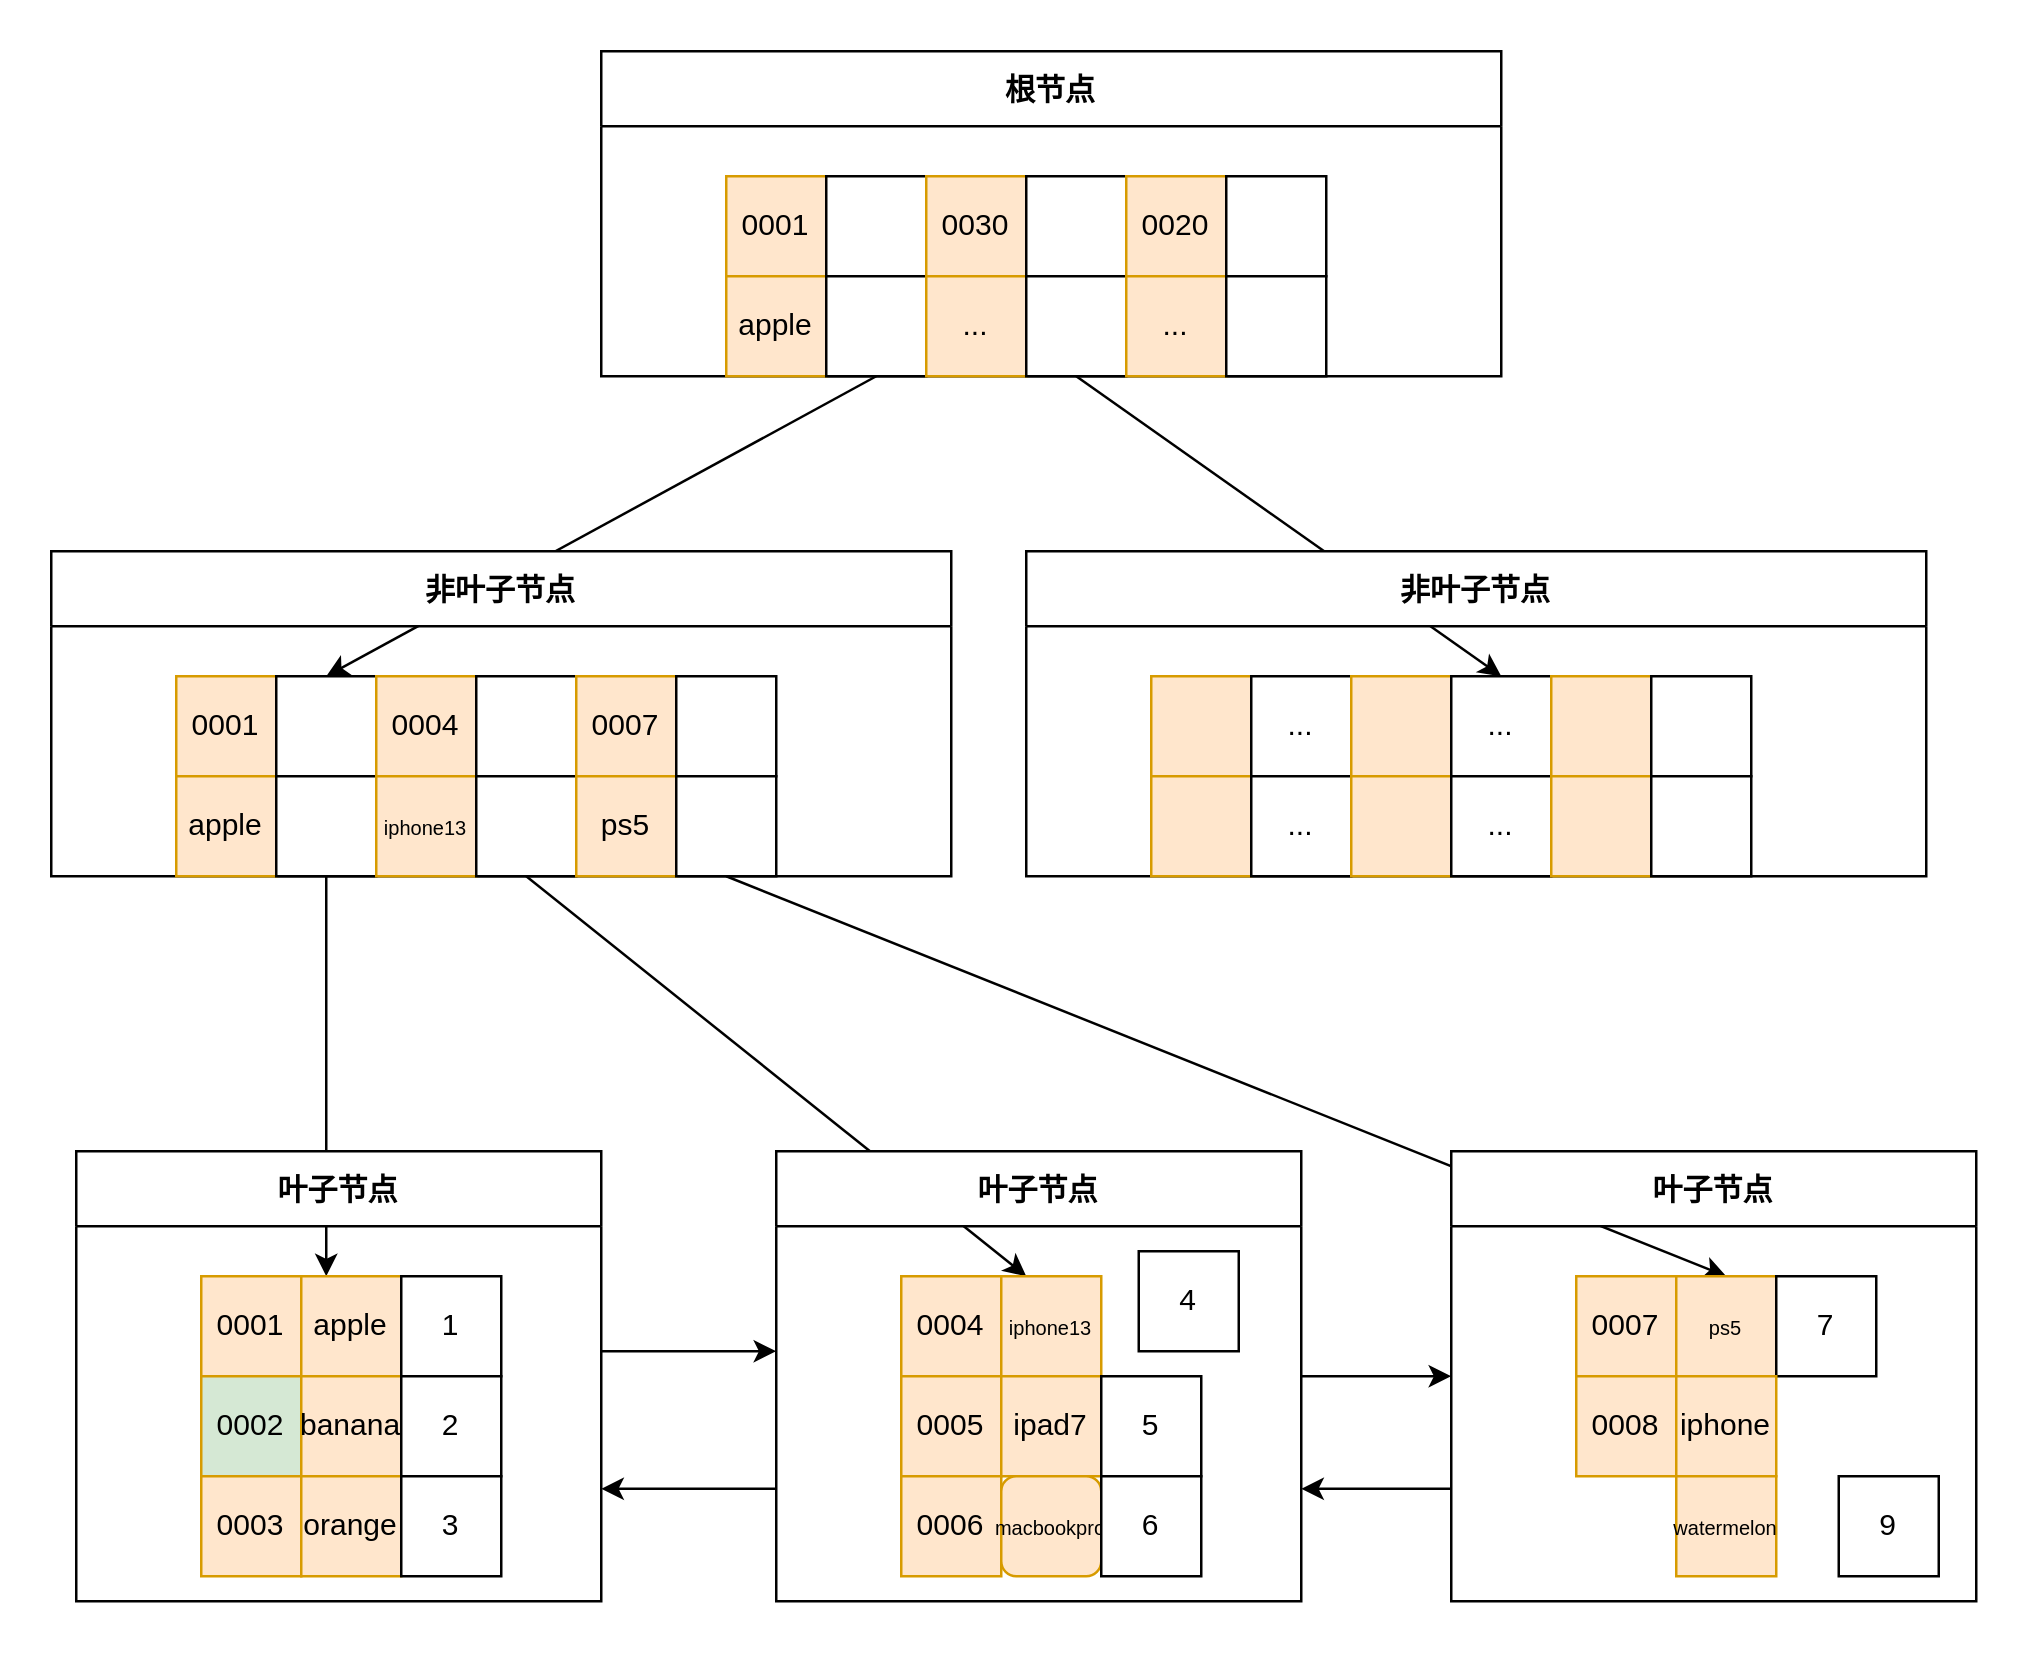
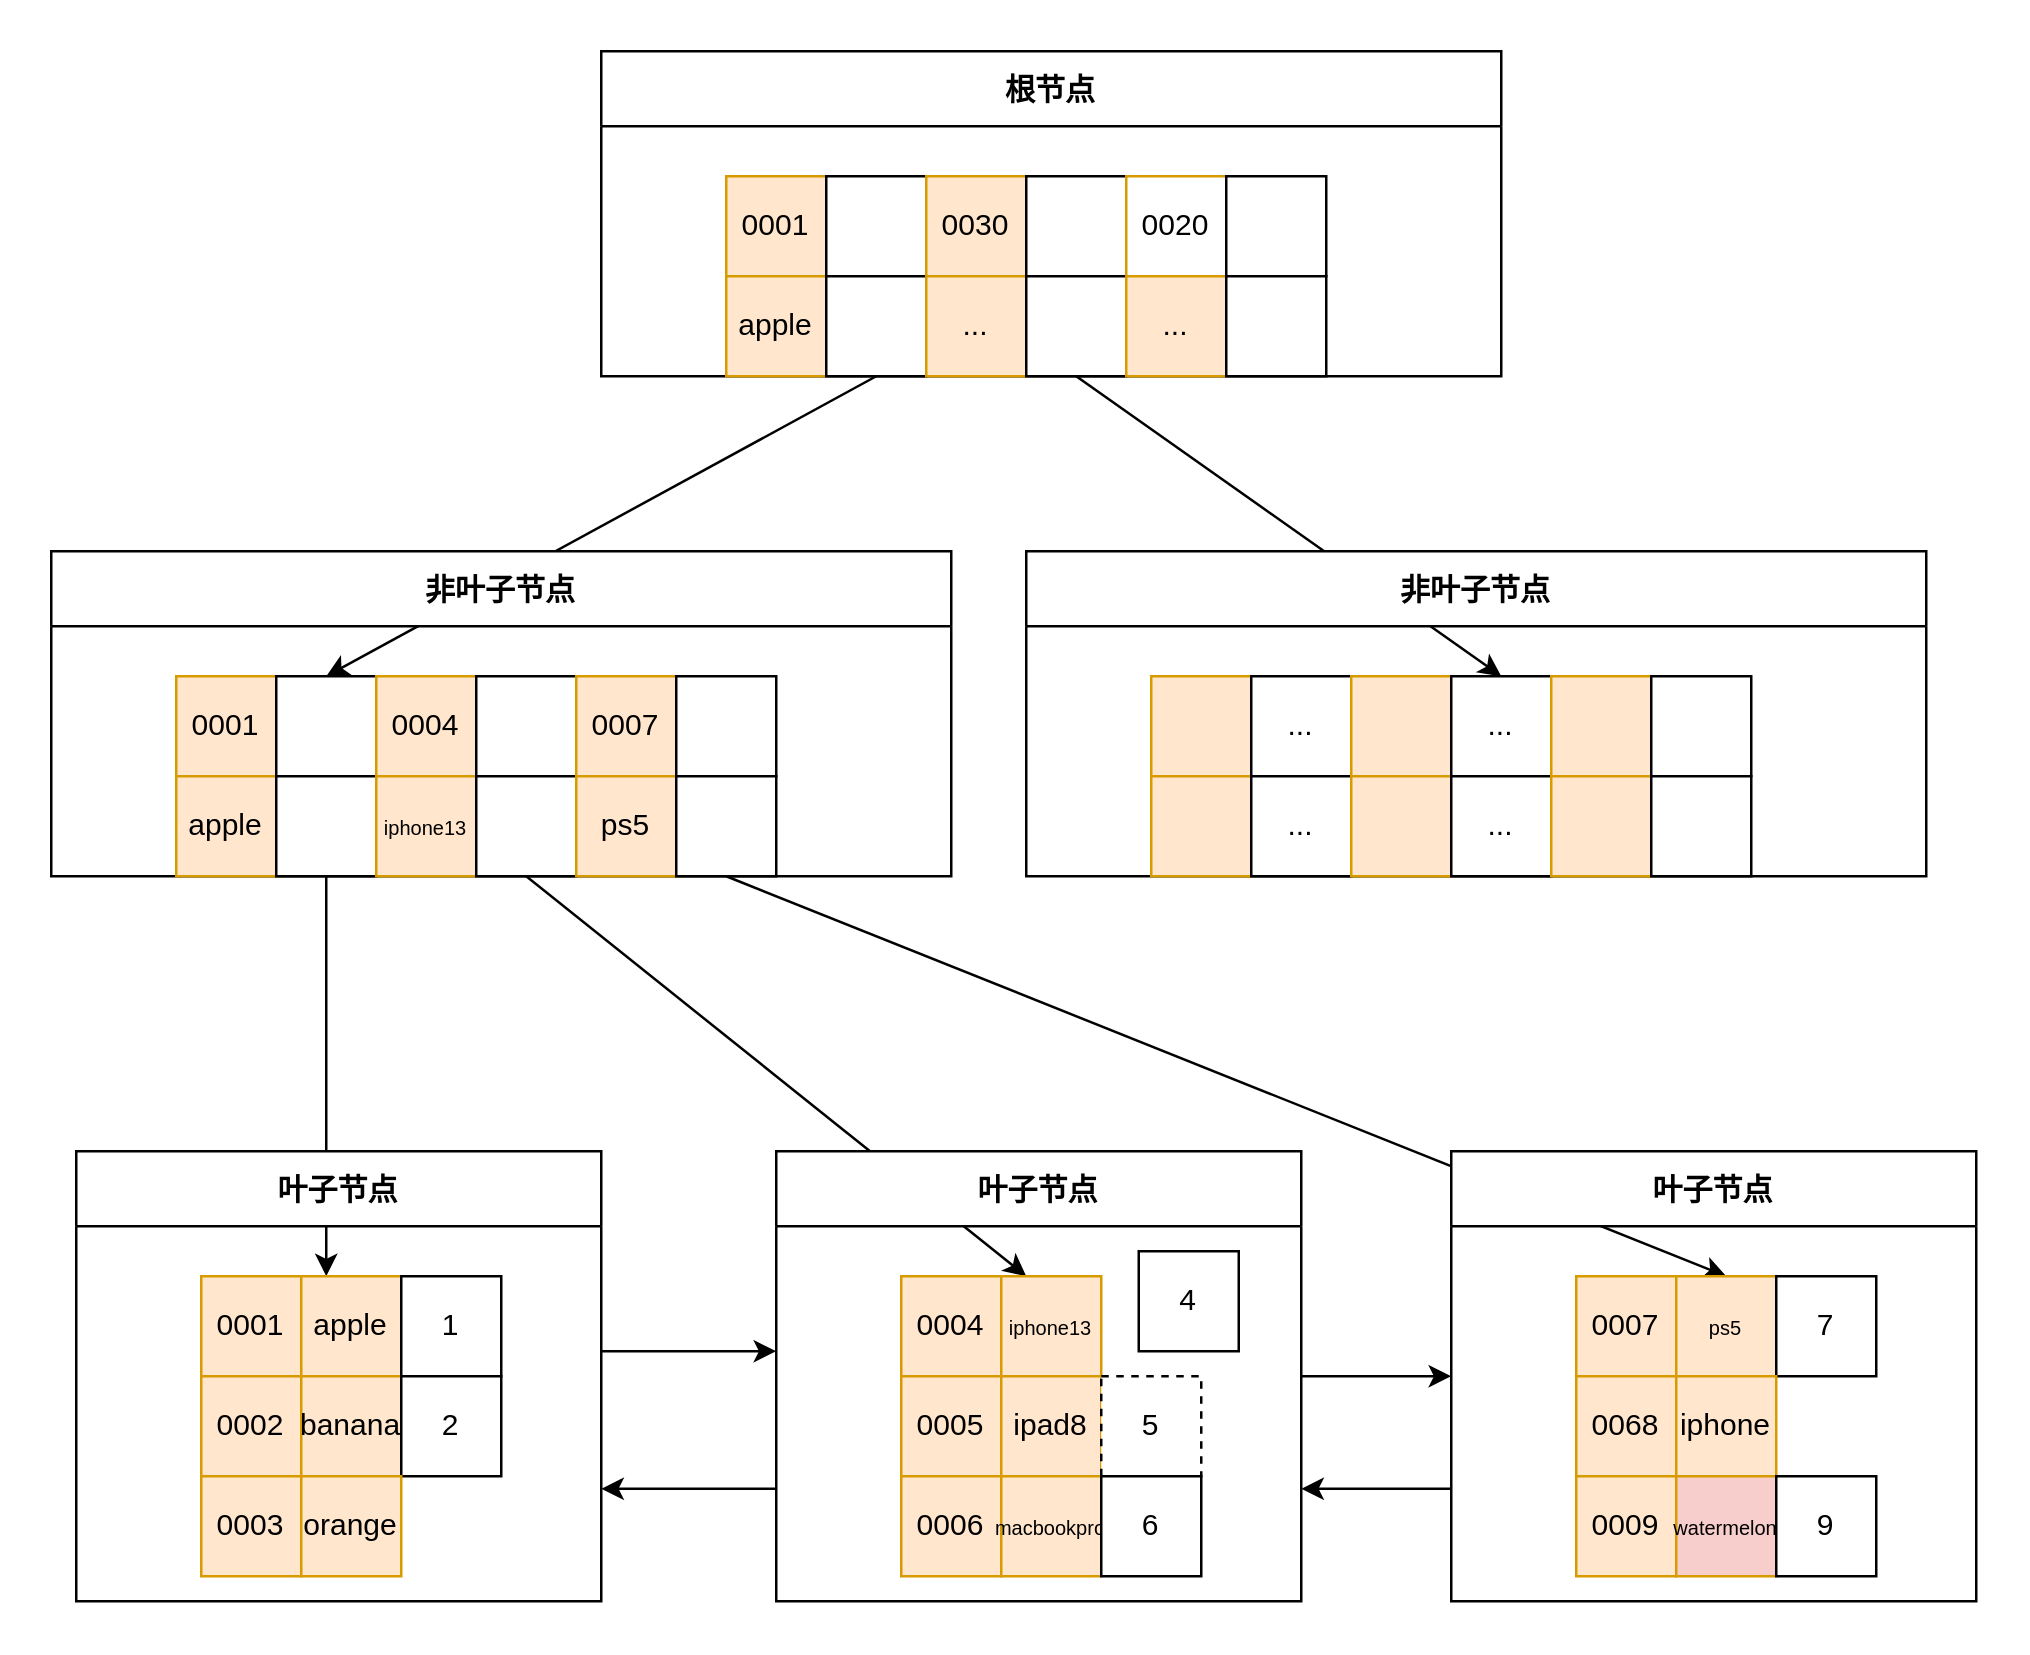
- <mxCell id="7" value="0020" style="whiteSpace=wrap;html=1;aspect=fixed;fillColor=#ffe6cc;strokeColor=#d79b00;" vertex="1" parent="2"><mxGeometry x="210" y="50" width="40" height="40" as="geometry" /></mxCell>
+ <mxCell id="7" value="0020" style="whiteSpace=wrap;html=1;aspect=fixed;fillColor=#ffffff;strokeColor=#d79b00;" vertex="1" parent="2"><mxGeometry x="210" y="50" width="40" height="40" as="geometry" /></mxCell>
- <mxCell id="50" value="0002" style="rounded=0;whiteSpace=wrap;html=1;fillColor=#d5e8d4;strokeColor=#d79b00;" vertex="1" parent="46"><mxGeometry x="50" y="90" width="40" height="40" as="geometry" /></mxCell>
+ <mxCell id="50" value="0002" style="rounded=0;whiteSpace=wrap;html=1;fillColor=#ffe6cc;strokeColor=#d79b00;" vertex="1" parent="46"><mxGeometry x="50" y="90" width="40" height="40" as="geometry" /></mxCell>
- <mxCell id="62" value="ipad7" style="whiteSpace=wrap;html=1;aspect=fixed;fillColor=#ffe6cc;strokeColor=#d79b00;" vertex="1" parent="57"><mxGeometry x="90" y="90" width="40" height="40" as="geometry" /></mxCell>
+ <mxCell id="62" value="ipad8" style="whiteSpace=wrap;html=1;aspect=fixed;fillColor=#ffe6cc;strokeColor=#d79b00;" vertex="1" parent="57"><mxGeometry x="90" y="90" width="40" height="40" as="geometry" /></mxCell>
- <mxCell id="63" value="5" style="whiteSpace=wrap;html=1;aspect=fixed;" vertex="1" parent="57"><mxGeometry x="130" y="90" width="40" height="40" as="geometry" /></mxCell>
+ <mxCell id="63" value="5" style="whiteSpace=wrap;html=1;aspect=fixed;dashed=1;" vertex="1" parent="57"><mxGeometry x="130" y="90" width="40" height="40" as="geometry" /></mxCell>
- <mxCell id="73" value="0008" style="rounded=0;whiteSpace=wrap;html=1;fillColor=#ffe6cc;strokeColor=#d79b00;" vertex="1" parent="69"><mxGeometry x="50" y="90" width="40" height="40" as="geometry" /></mxCell>
+ <mxCell id="73" value="0068" style="rounded=0;whiteSpace=wrap;html=1;fillColor=#ffe6cc;strokeColor=#d79b00;" vertex="1" parent="69"><mxGeometry x="50" y="90" width="40" height="40" as="geometry" /></mxCell>
- <mxCell id="55" value="3" style="whiteSpace=wrap;html=1;aspect=fixed;" vertex="1" parent="46"><mxGeometry x="130" y="130" width="40" height="40" as="geometry" /></mxCell>
- <mxCell id="65" value="&lt;font style=&quot;font-size: 8px;&quot;&gt;macbookpro&lt;/font&gt;" style="whiteSpace=wrap;html=1;aspect=fixed;fillColor=#ffe6cc;strokeColor=#d79b00;rounded=1;" vertex="1" parent="57"><mxGeometry x="90" y="130" width="40" height="40" as="geometry" /></mxCell>
+ <mxCell id="65" value="&lt;font style=&quot;font-size: 8px;&quot;&gt;macbookpro&lt;/font&gt;" style="whiteSpace=wrap;html=1;aspect=fixed;fillColor=#ffe6cc;strokeColor=#d79b00;" vertex="1" parent="57"><mxGeometry x="90" y="130" width="40" height="40" as="geometry" /></mxCell>
+ <mxCell id="75" value="0009" style="rounded=0;whiteSpace=wrap;html=1;fillColor=#ffe6cc;strokeColor=#d79b00;" vertex="1" parent="69"><mxGeometry x="50" y="130" width="40" height="40" as="geometry" /></mxCell>
- <mxCell id="76" value="&lt;font style=&quot;font-size: 8px;&quot;&gt;watermelon&lt;/font&gt;" style="whiteSpace=wrap;html=1;aspect=fixed;fillColor=#ffe6cc;strokeColor=#d79b00;" vertex="1" parent="69"><mxGeometry x="90" y="130" width="40" height="40" as="geometry" /></mxCell>
+ <mxCell id="76" value="&lt;font style=&quot;font-size: 8px;&quot;&gt;watermelon&lt;/font&gt;" style="whiteSpace=wrap;html=1;aspect=fixed;fillColor=#f8cecc;strokeColor=#d79b00;" vertex="1" parent="69"><mxGeometry x="90" y="130" width="40" height="40" as="geometry" /></mxCell>
- <mxCell id="77" value="9" style="whiteSpace=wrap;html=1;aspect=fixed;" vertex="1" parent="69"><mxGeometry x="155" y="130" width="40" height="40" as="geometry" /></mxCell>
+ <mxCell id="77" value="9" style="whiteSpace=wrap;html=1;aspect=fixed;" vertex="1" parent="69"><mxGeometry x="130" y="130" width="40" height="40" as="geometry" /></mxCell>
